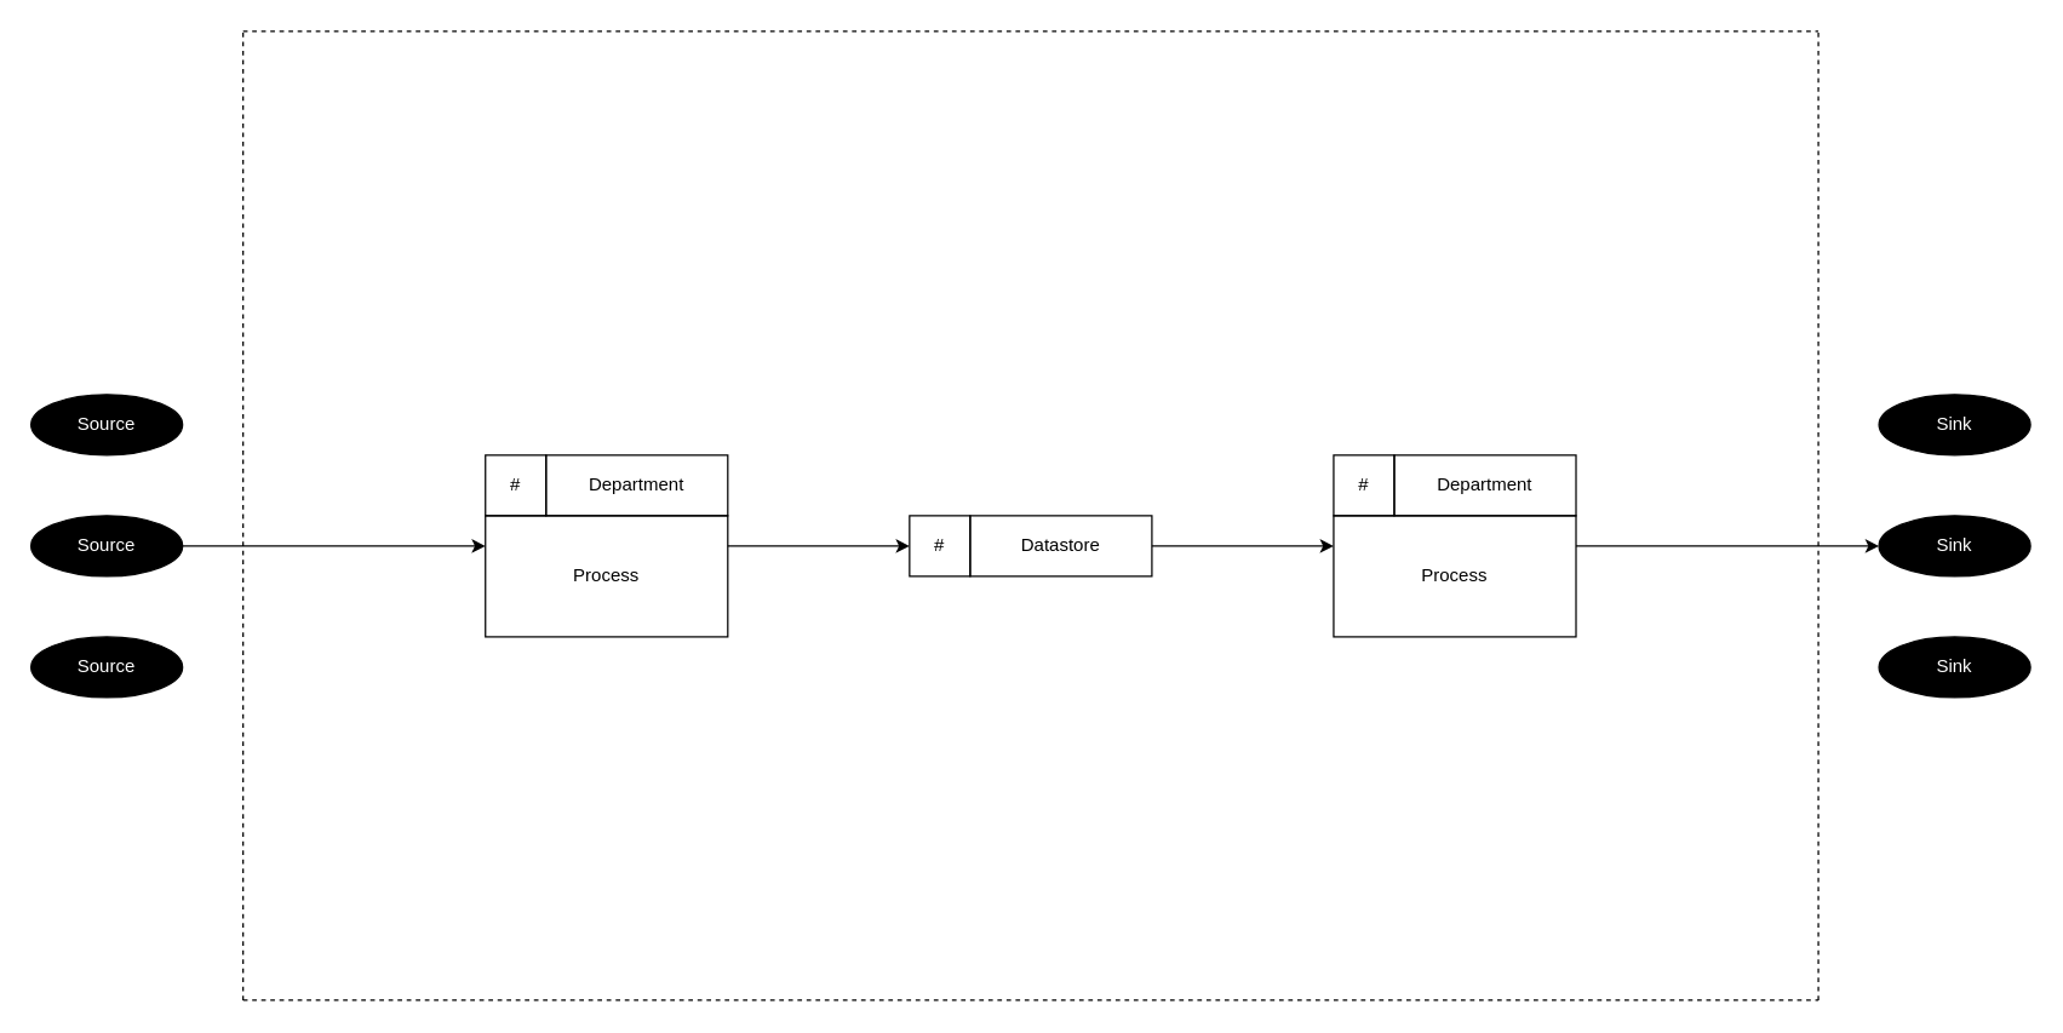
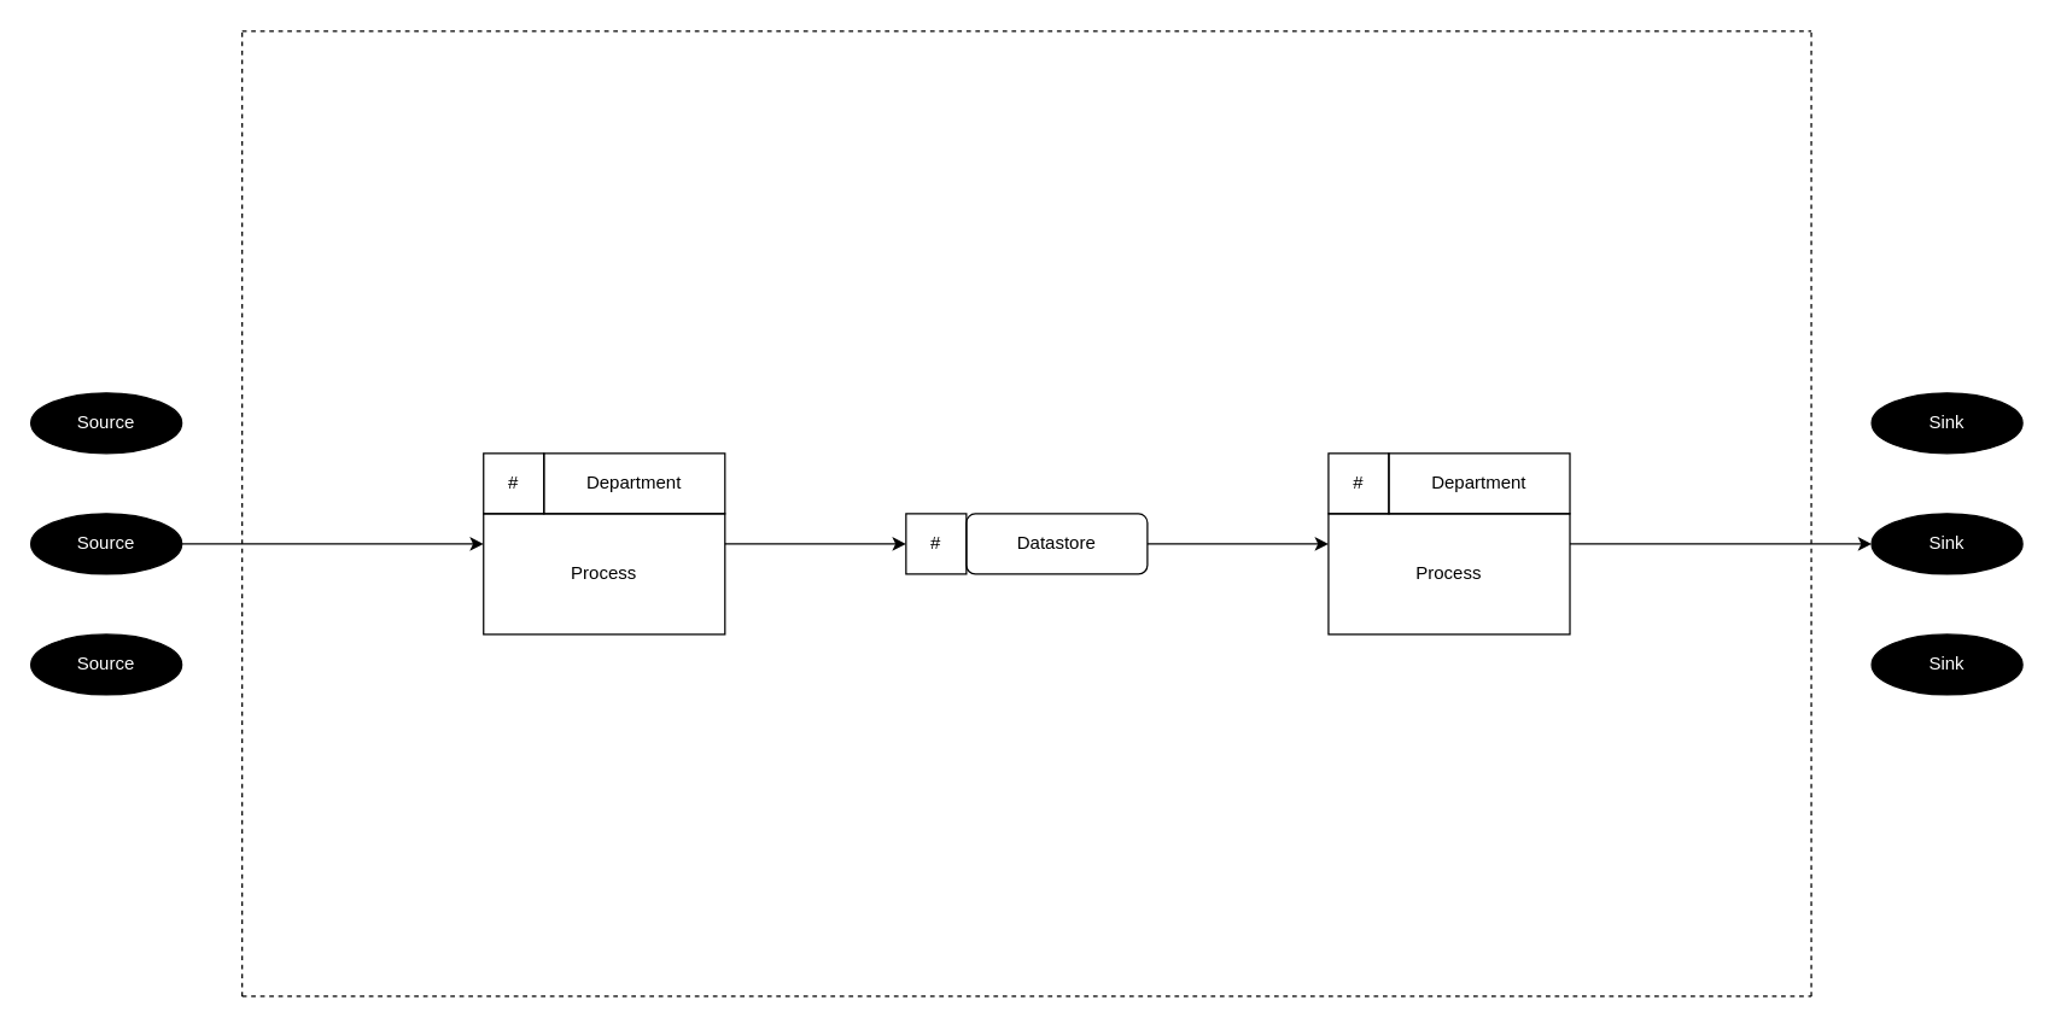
- <mxCell id="12" value="Datastore" style="rounded=0;whiteSpace=wrap;html=1;fontColor=#000000;fillColor=none;" vertex="1" parent="1"><mxGeometry x="640" y="340" width="120" height="40" as="geometry" /></mxCell>
+ <mxCell id="12" value="Datastore" style="whiteSpace=wrap;html=1;fontColor=#000000;fillColor=none;rounded=1;" vertex="1" parent="1"><mxGeometry x="640" y="340" width="120" height="40" as="geometry" /></mxCell>
